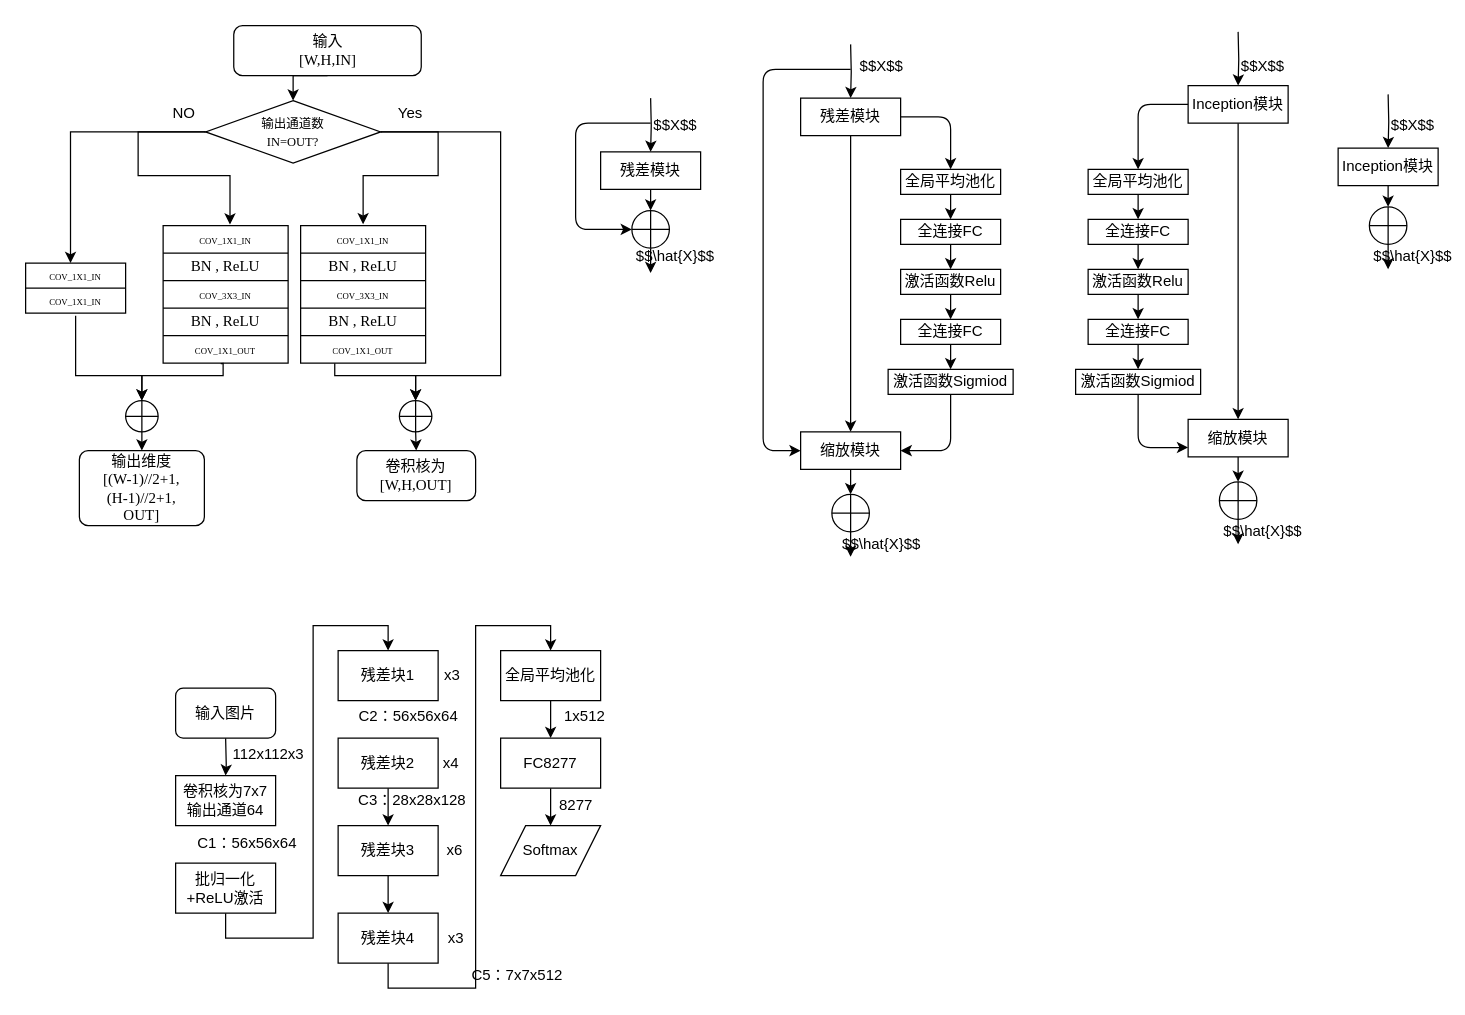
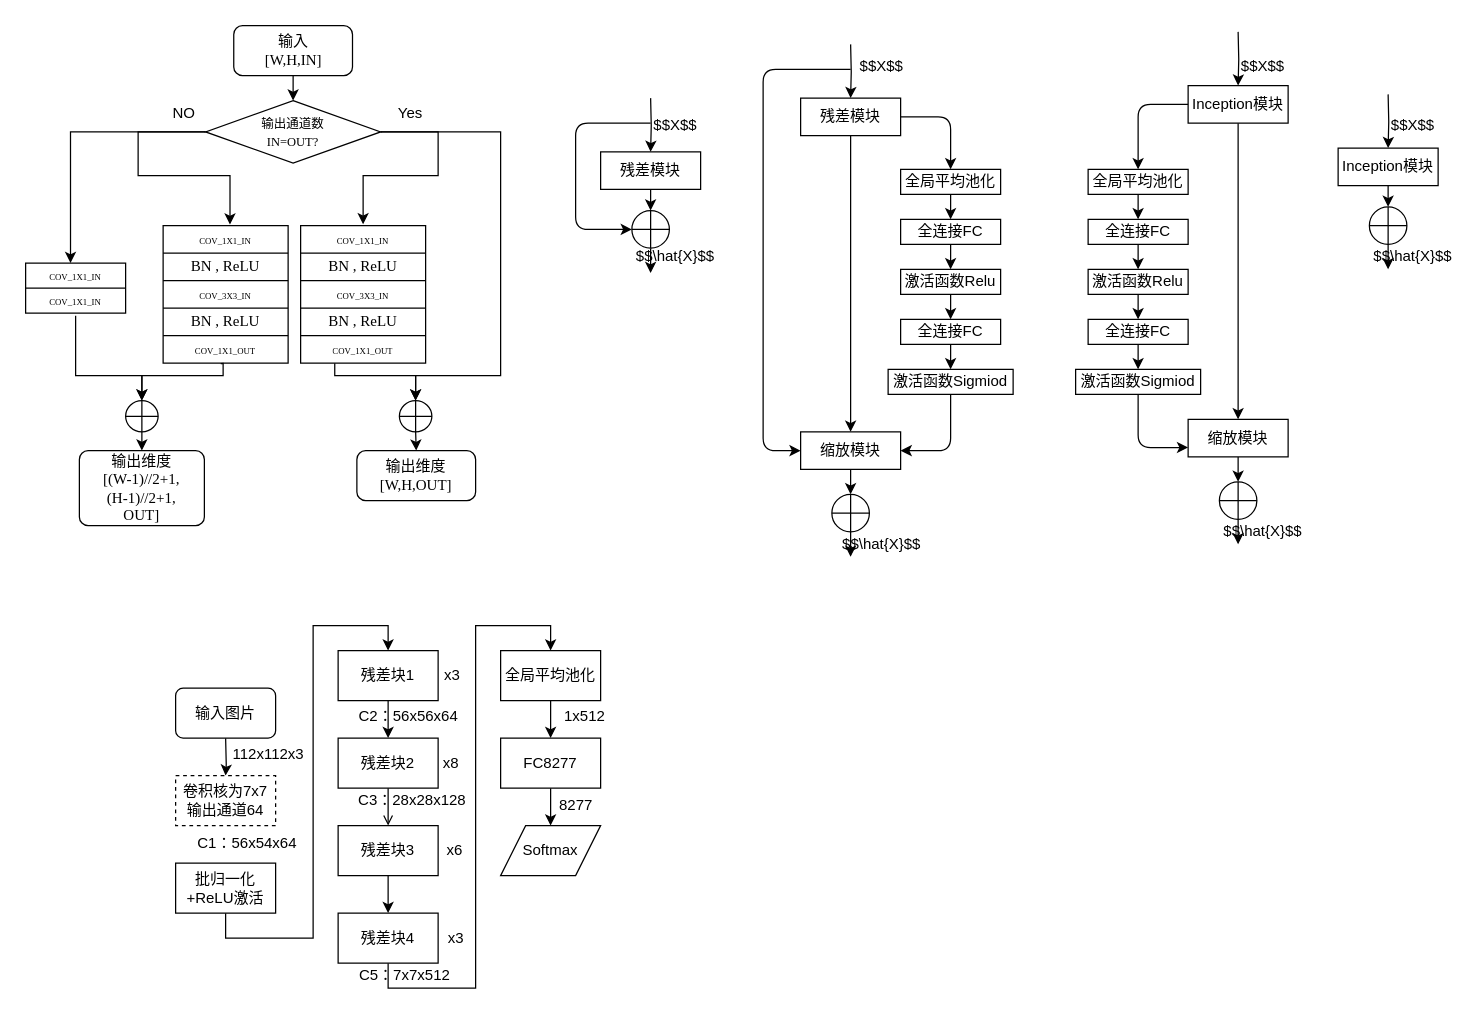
- <mxCell id="3" value="&lt;font face=&quot;Times New Roman&quot;&gt;输入&lt;br&gt;[W,H,IN]&lt;/font&gt;" style="rounded=1;whiteSpace=wrap;html=1;absoluteArcSize=1;arcSize=14;strokeWidth=1;" parent="1" vertex="1"><mxGeometry x="186.5" y="20" width="150" height="40" as="geometry" /></mxCell>
+ <mxCell id="3" value="&lt;font face=&quot;Times New Roman&quot;&gt;输入&lt;br&gt;[W,H,IN]&lt;/font&gt;" style="rounded=1;whiteSpace=wrap;html=1;absoluteArcSize=1;arcSize=14;strokeWidth=1;" parent="1" vertex="1"><mxGeometry x="186.5" y="20" width="95" height="40" as="geometry" /></mxCell>
- <mxCell id="24" value="&lt;font face=&quot;Times New Roman&quot;&gt;卷积核为&lt;br&gt;[W,H,OUT]&lt;/font&gt;" style="rounded=1;whiteSpace=wrap;html=1;absoluteArcSize=1;arcSize=14;strokeWidth=1;" parent="1" vertex="1"><mxGeometry x="285" y="360" width="95" height="40" as="geometry" /></mxCell>
+ <mxCell id="24" value="&lt;font face=&quot;Times New Roman&quot;&gt;输出维度&lt;br&gt;[W,H,OUT]&lt;/font&gt;" style="rounded=1;whiteSpace=wrap;html=1;absoluteArcSize=1;arcSize=14;strokeWidth=1;" parent="1" vertex="1"><mxGeometry x="285" y="360" width="95" height="40" as="geometry" /></mxCell>
+ <mxCell id="107" style="edgeStyle=orthogonalEdgeStyle;rounded=0;orthogonalLoop=1;jettySize=auto;html=1;exitX=0.5;exitY=1;exitDx=0;exitDy=0;entryX=0.5;entryY=0;entryDx=0;entryDy=0;" parent="1" source="108" target="110" edge="1"><mxGeometry relative="1" as="geometry" /></mxCell>
- <mxCell id="127" value="x4" style="text;html=1;align=center;verticalAlign=middle;resizable=0;points=[];autosize=1;strokeColor=none;" parent="1" vertex="1"><mxGeometry x="345" y="600" width="30" height="20" as="geometry" /></mxCell>
+ <mxCell id="127" value="x8" style="text;html=1;align=center;verticalAlign=middle;resizable=0;points=[];autosize=1;strokeColor=none;" parent="1" vertex="1"><mxGeometry x="345" y="600" width="30" height="20" as="geometry" /></mxCell>
- <mxCell id="104" value="卷积核为7x7输出通道64" style="rounded=0;whiteSpace=wrap;html=1;" parent="1" vertex="1"><mxGeometry x="140" y="620" width="80" height="40" as="geometry" /></mxCell>
+ <mxCell id="104" value="卷积核为7x7输出通道64" style="rounded=0;whiteSpace=wrap;html=1;dashed=1;" parent="1" vertex="1"><mxGeometry x="140" y="620" width="80" height="40" as="geometry" /></mxCell>
- <mxCell id="109" style="edgeStyle=orthogonalEdgeStyle;rounded=0;orthogonalLoop=1;jettySize=auto;html=1;exitX=0.5;exitY=1;exitDx=0;exitDy=0;entryX=0.5;entryY=0;entryDx=0;entryDy=0;" parent="1" source="110" target="112" edge="1"><mxGeometry relative="1" as="geometry" /></mxCell>
+ <mxCell id="109" style="edgeStyle=orthogonalEdgeStyle;rounded=0;orthogonalLoop=1;jettySize=auto;html=1;exitX=0.5;exitY=1;exitDx=0;exitDy=0;entryX=0.5;entryY=0;entryDx=0;entryDy=0;endArrow=open;" parent="1" source="110" target="112" edge="1"><mxGeometry relative="1" as="geometry" /></mxCell>
- <mxCell id="120" value="C1：56x56x64" style="text;html=1;align=center;verticalAlign=middle;resizable=0;points=[];autosize=1;strokeColor=none;" parent="1" vertex="1"><mxGeometry x="152" y="664" width="90" height="20" as="geometry" /></mxCell>
+ <mxCell id="120" value="C1：56x54x64" style="text;html=1;align=center;verticalAlign=middle;resizable=0;points=[];autosize=1;strokeColor=none;" parent="1" vertex="1"><mxGeometry x="152" y="664" width="90" height="20" as="geometry" /></mxCell>
- <mxCell id="123" value="C5：7x7x512" style="text;html=1;align=center;verticalAlign=middle;resizable=0;points=[];autosize=1;strokeColor=none;" parent="1" vertex="1"><mxGeometry x="368" y="770" width="90" height="20" as="geometry" /></mxCell>
+ <mxCell id="123" value="C5：7x7x512" style="text;html=1;align=center;verticalAlign=middle;resizable=0;points=[];autosize=1;strokeColor=none;" parent="1" vertex="1"><mxGeometry x="278" y="770" width="90" height="20" as="geometry" /></mxCell>
